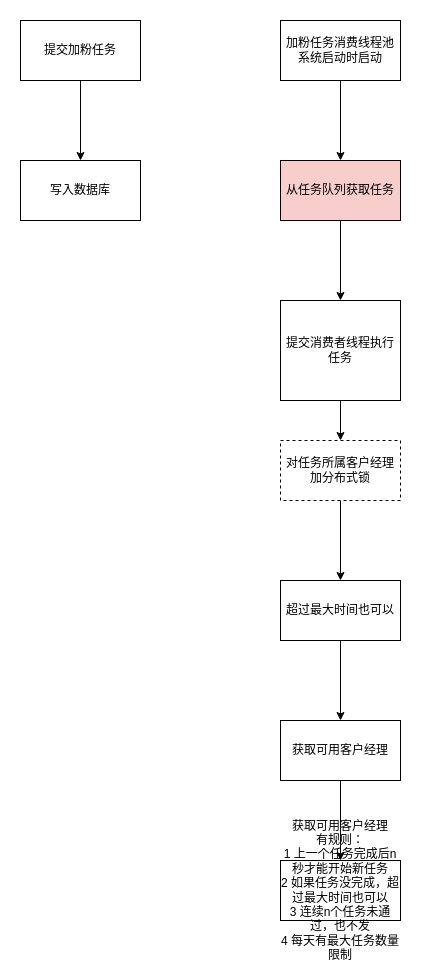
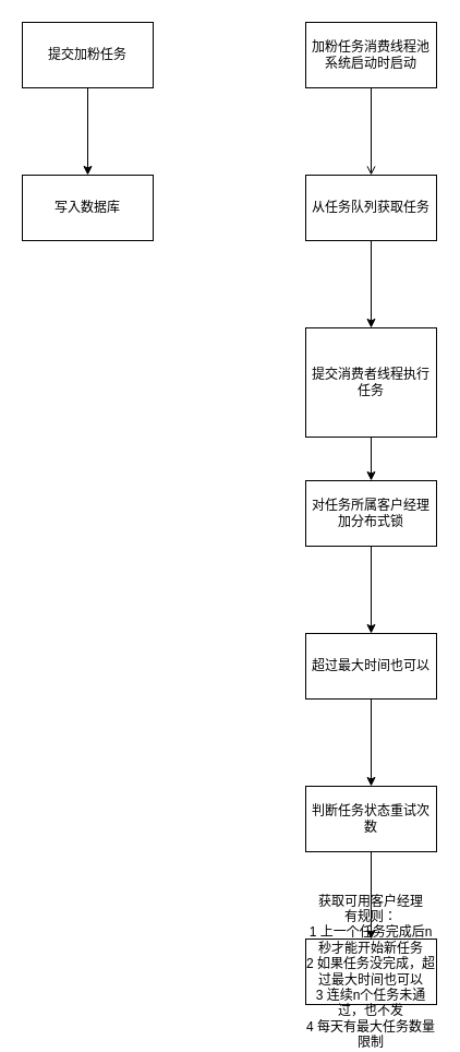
- <mxCell id="5" value="" style="edgeStyle=orthogonalEdgeStyle;rounded=0;orthogonalLoop=1;jettySize=auto;html=1;" edge="1" parent="1" source="6" target="8"><mxGeometry relative="1" as="geometry" /></mxCell>
+ <mxCell id="5" value="" style="edgeStyle=orthogonalEdgeStyle;rounded=0;orthogonalLoop=1;jettySize=auto;html=1;endArrow=open;" edge="1" parent="1" source="6" target="8"><mxGeometry relative="1" as="geometry" /></mxCell>
- <mxCell id="8" value="从任务队列获取任务" style="whiteSpace=wrap;html=1;rounded=0;fillColor=#f8cecc;" vertex="1" parent="1"><mxGeometry x="280" y="160" width="120" height="60" as="geometry" /></mxCell>
+ <mxCell id="8" value="从任务队列获取任务" style="whiteSpace=wrap;html=1;rounded=0;" vertex="1" parent="1"><mxGeometry x="280" y="160" width="120" height="60" as="geometry" /></mxCell>
- <mxCell id="12" value="对任务所属客户经理加分布式锁" style="whiteSpace=wrap;html=1;rounded=0;dashed=1;" vertex="1" parent="1"><mxGeometry x="280" y="440" width="120" height="60" as="geometry" /></mxCell>
+ <mxCell id="12" value="对任务所属客户经理加分布式锁" style="whiteSpace=wrap;html=1;rounded=0;" vertex="1" parent="1"><mxGeometry x="280" y="440" width="120" height="60" as="geometry" /></mxCell>
- <mxCell id="16" value="获取可用客户经理" style="whiteSpace=wrap;html=1;rounded=0;" vertex="1" parent="1"><mxGeometry x="280" y="720" width="120" height="60" as="geometry" /></mxCell>
+ <mxCell id="16" value="判断任务状态重试次数" style="whiteSpace=wrap;html=1;rounded=0;" vertex="1" parent="1"><mxGeometry x="280" y="720" width="120" height="60" as="geometry" /></mxCell>
